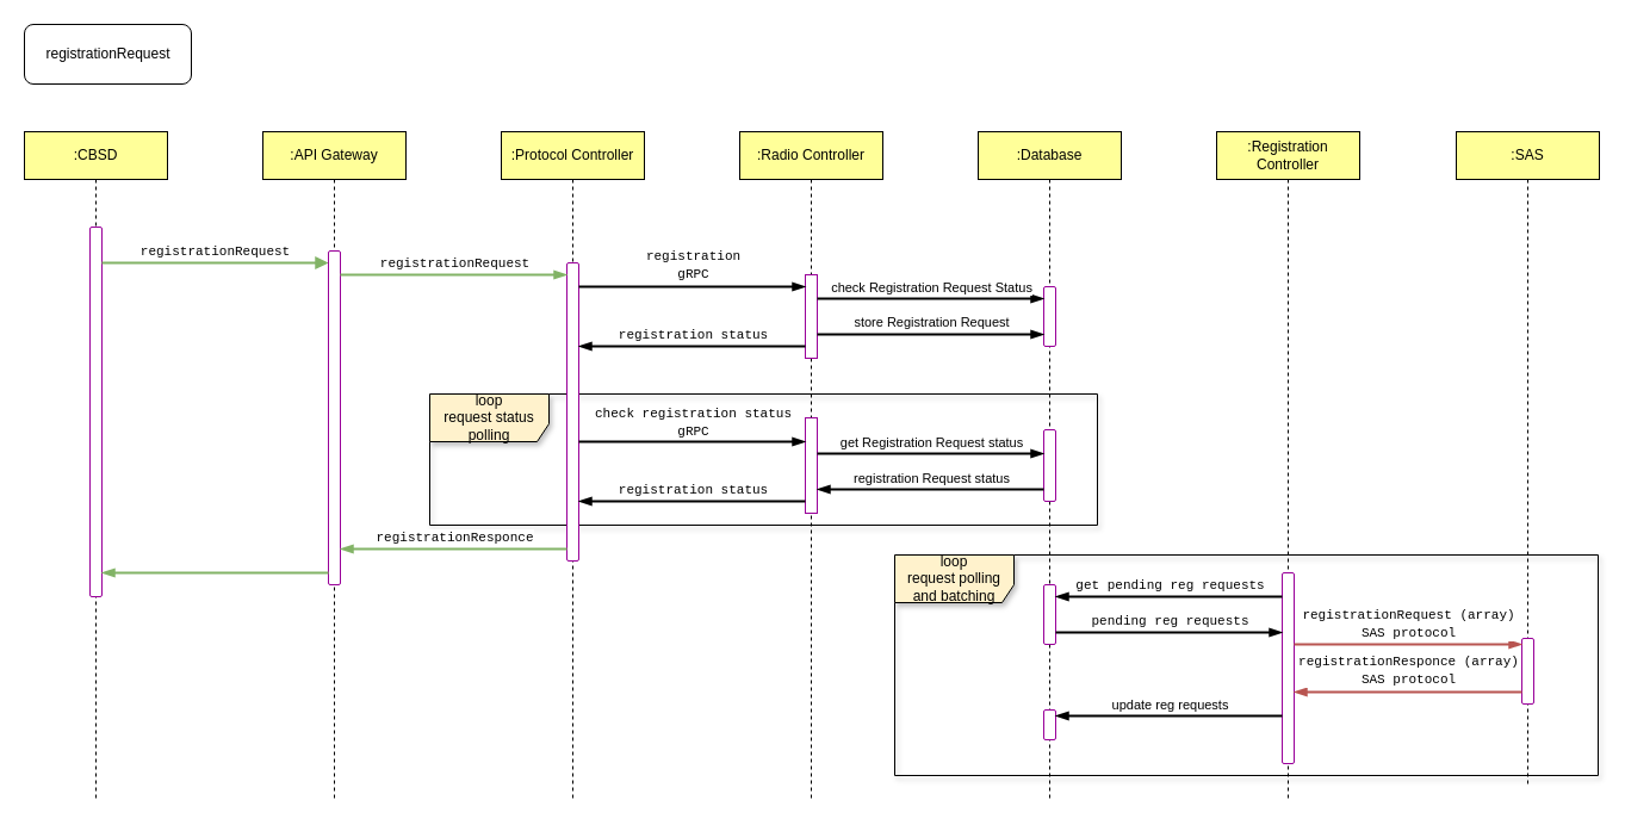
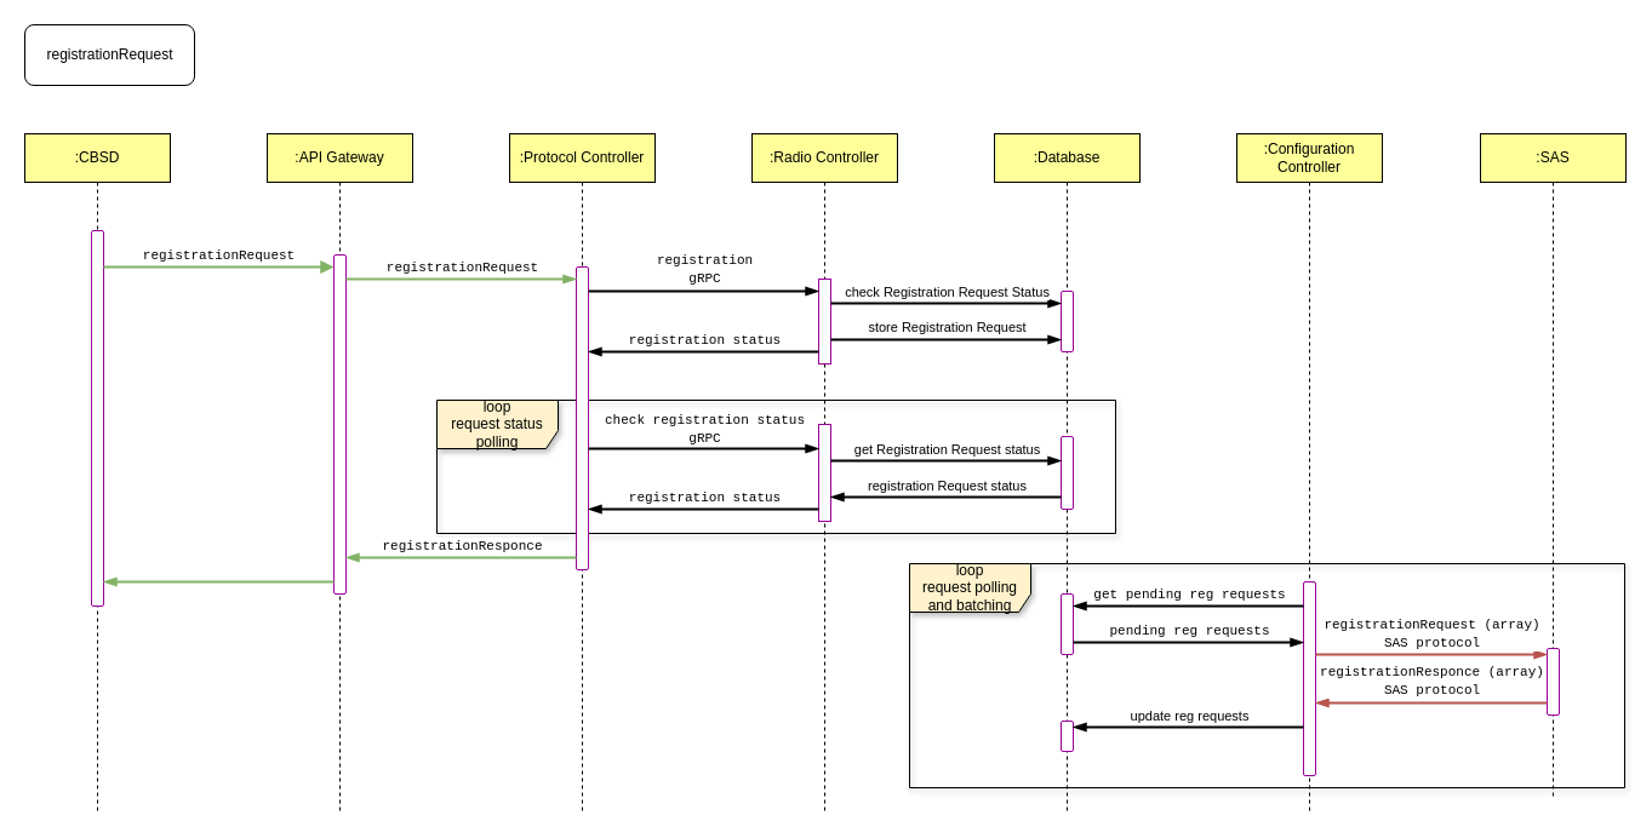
- <mxCell id="10" value=":Registration Controller" style="shape=umlLifeline;perimeter=lifelinePerimeter;whiteSpace=wrap;html=1;container=1;collapsible=0;recursiveResize=0;outlineConnect=0;fillColor=#FFFF99;" parent="1" vertex="1"><mxGeometry x="1020" y="110" width="120" height="560" as="geometry" /></mxCell>
+ <mxCell id="10" value=":Configuration Controller" style="shape=umlLifeline;perimeter=lifelinePerimeter;whiteSpace=wrap;html=1;container=1;collapsible=0;recursiveResize=0;outlineConnect=0;fillColor=#FFFF99;" parent="1" vertex="1"><mxGeometry x="1020" y="110" width="120" height="560" as="geometry" /></mxCell>
